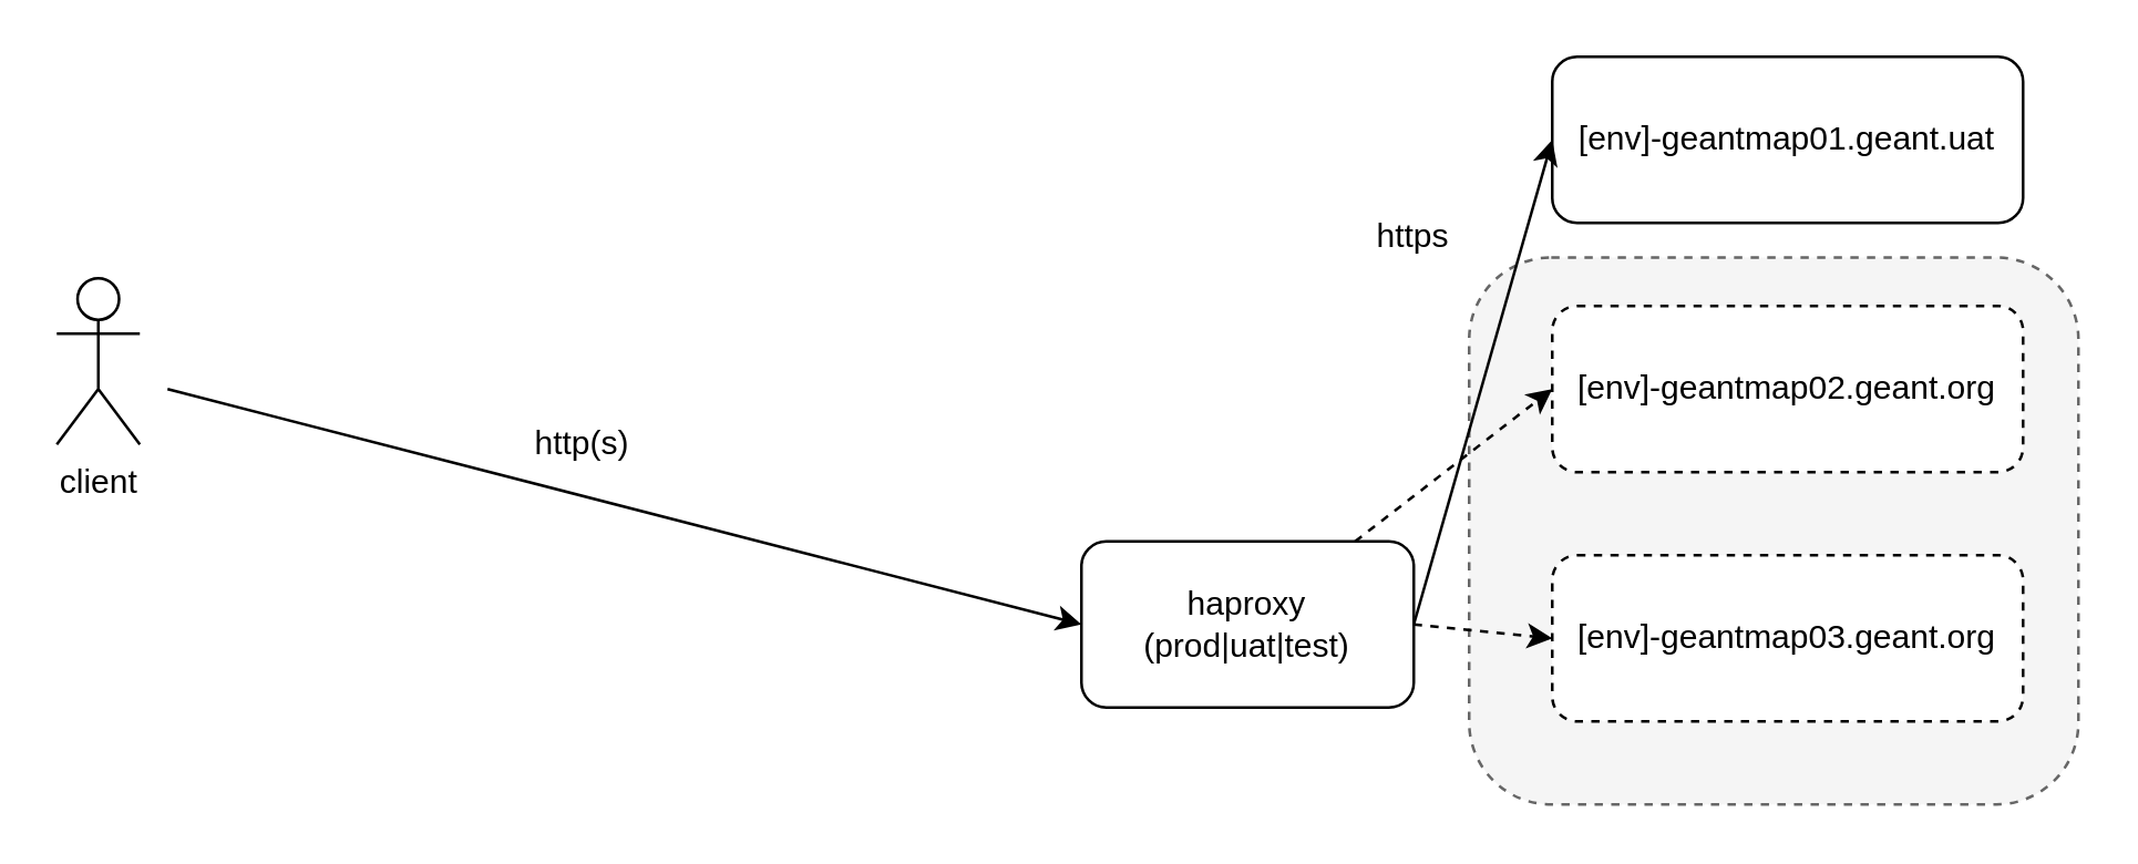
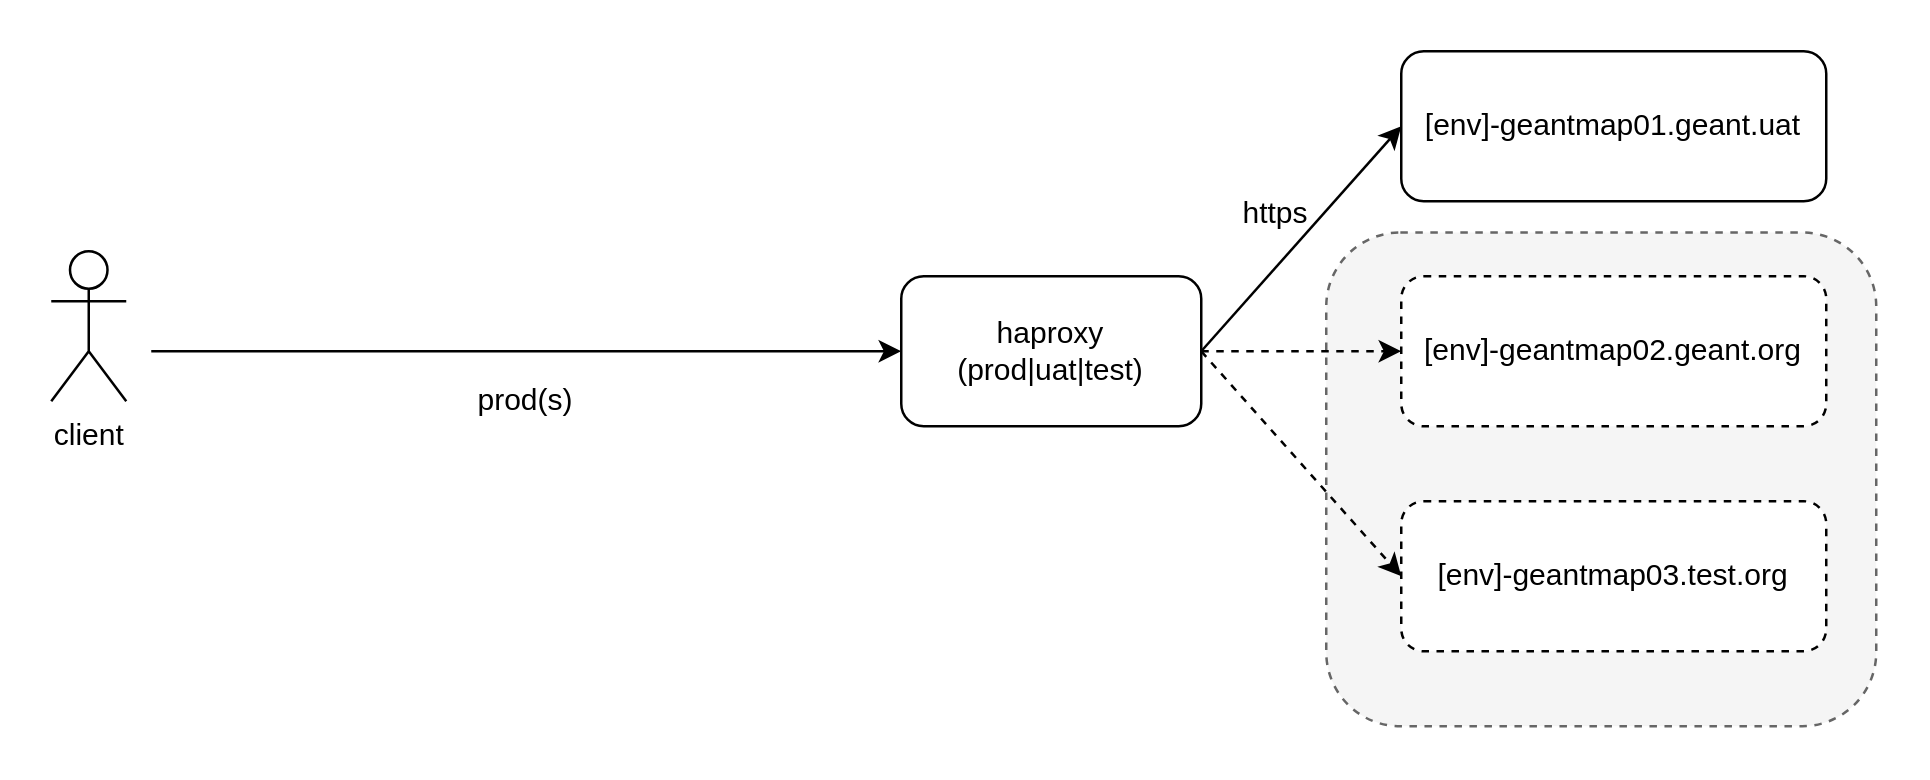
- <mxCell id="6" value="http(s)" style="text;html=1;strokeColor=none;fillColor=none;align=center;verticalAlign=middle;whiteSpace=wrap;rounded=0;" vertex="1" parent="1"><mxGeometry x="180" y="145" width="60" height="30" as="geometry" /></mxCell>
+ <mxCell id="6" value="prod(s)" style="text;html=1;strokeColor=none;fillColor=none;align=center;verticalAlign=middle;whiteSpace=wrap;rounded=0;" vertex="1" parent="1"><mxGeometry x="180" y="145" width="60" height="30" as="geometry" /></mxCell>
- <mxCell id="3" value="haproxy&lt;br&gt;(prod|uat|test)" style="rounded=1;whiteSpace=wrap;html=1;" vertex="1" parent="1"><mxGeometry x="390" y="195" width="120" height="60" as="geometry" /></mxCell>
+ <mxCell id="3" value="haproxy&lt;br&gt;(prod|uat|test)" style="rounded=1;whiteSpace=wrap;html=1;" vertex="1" parent="1"><mxGeometry x="360" y="110" width="120" height="60" as="geometry" /></mxCell>
- <mxCell id="9" value="[env]-geantmap03.geant.org" style="rounded=1;whiteSpace=wrap;html=1;dashed=1;" vertex="1" parent="1"><mxGeometry x="560" y="200" width="170" height="60" as="geometry" /></mxCell>
+ <mxCell id="9" value="[env]-geantmap03.test.org" style="rounded=1;whiteSpace=wrap;html=1;dashed=1;" vertex="1" parent="1"><mxGeometry x="560" y="200" width="170" height="60" as="geometry" /></mxCell>
